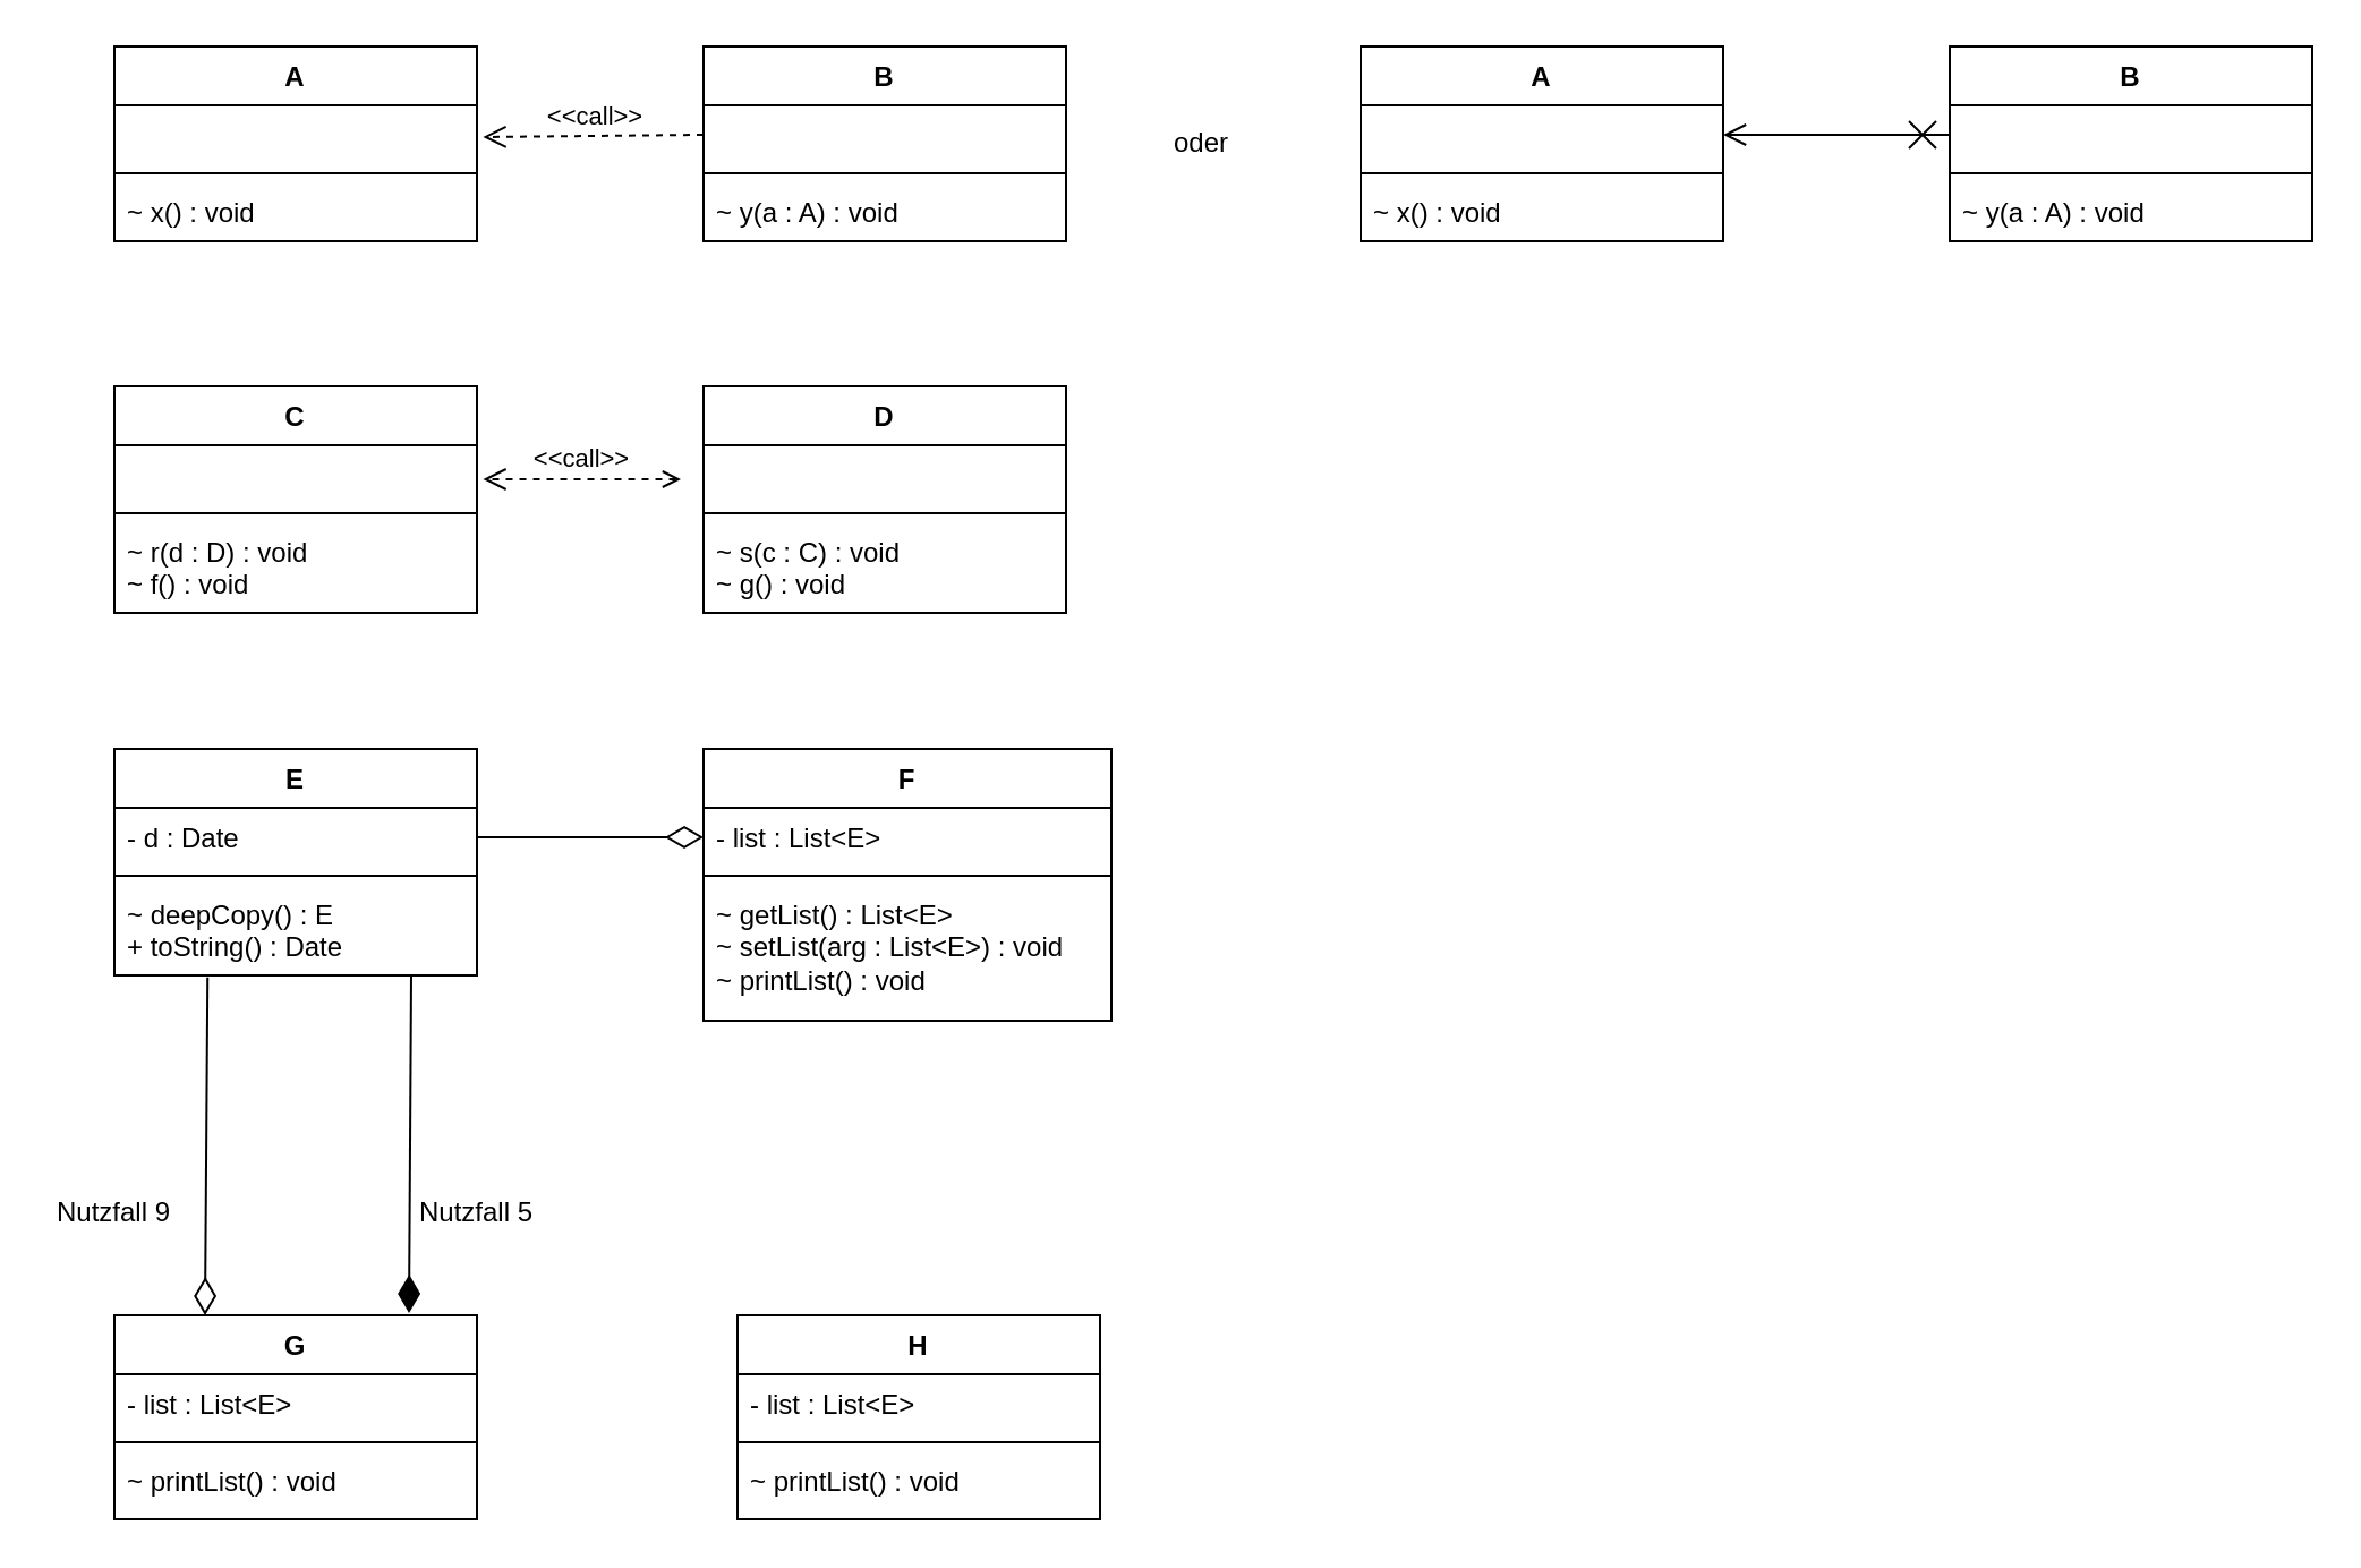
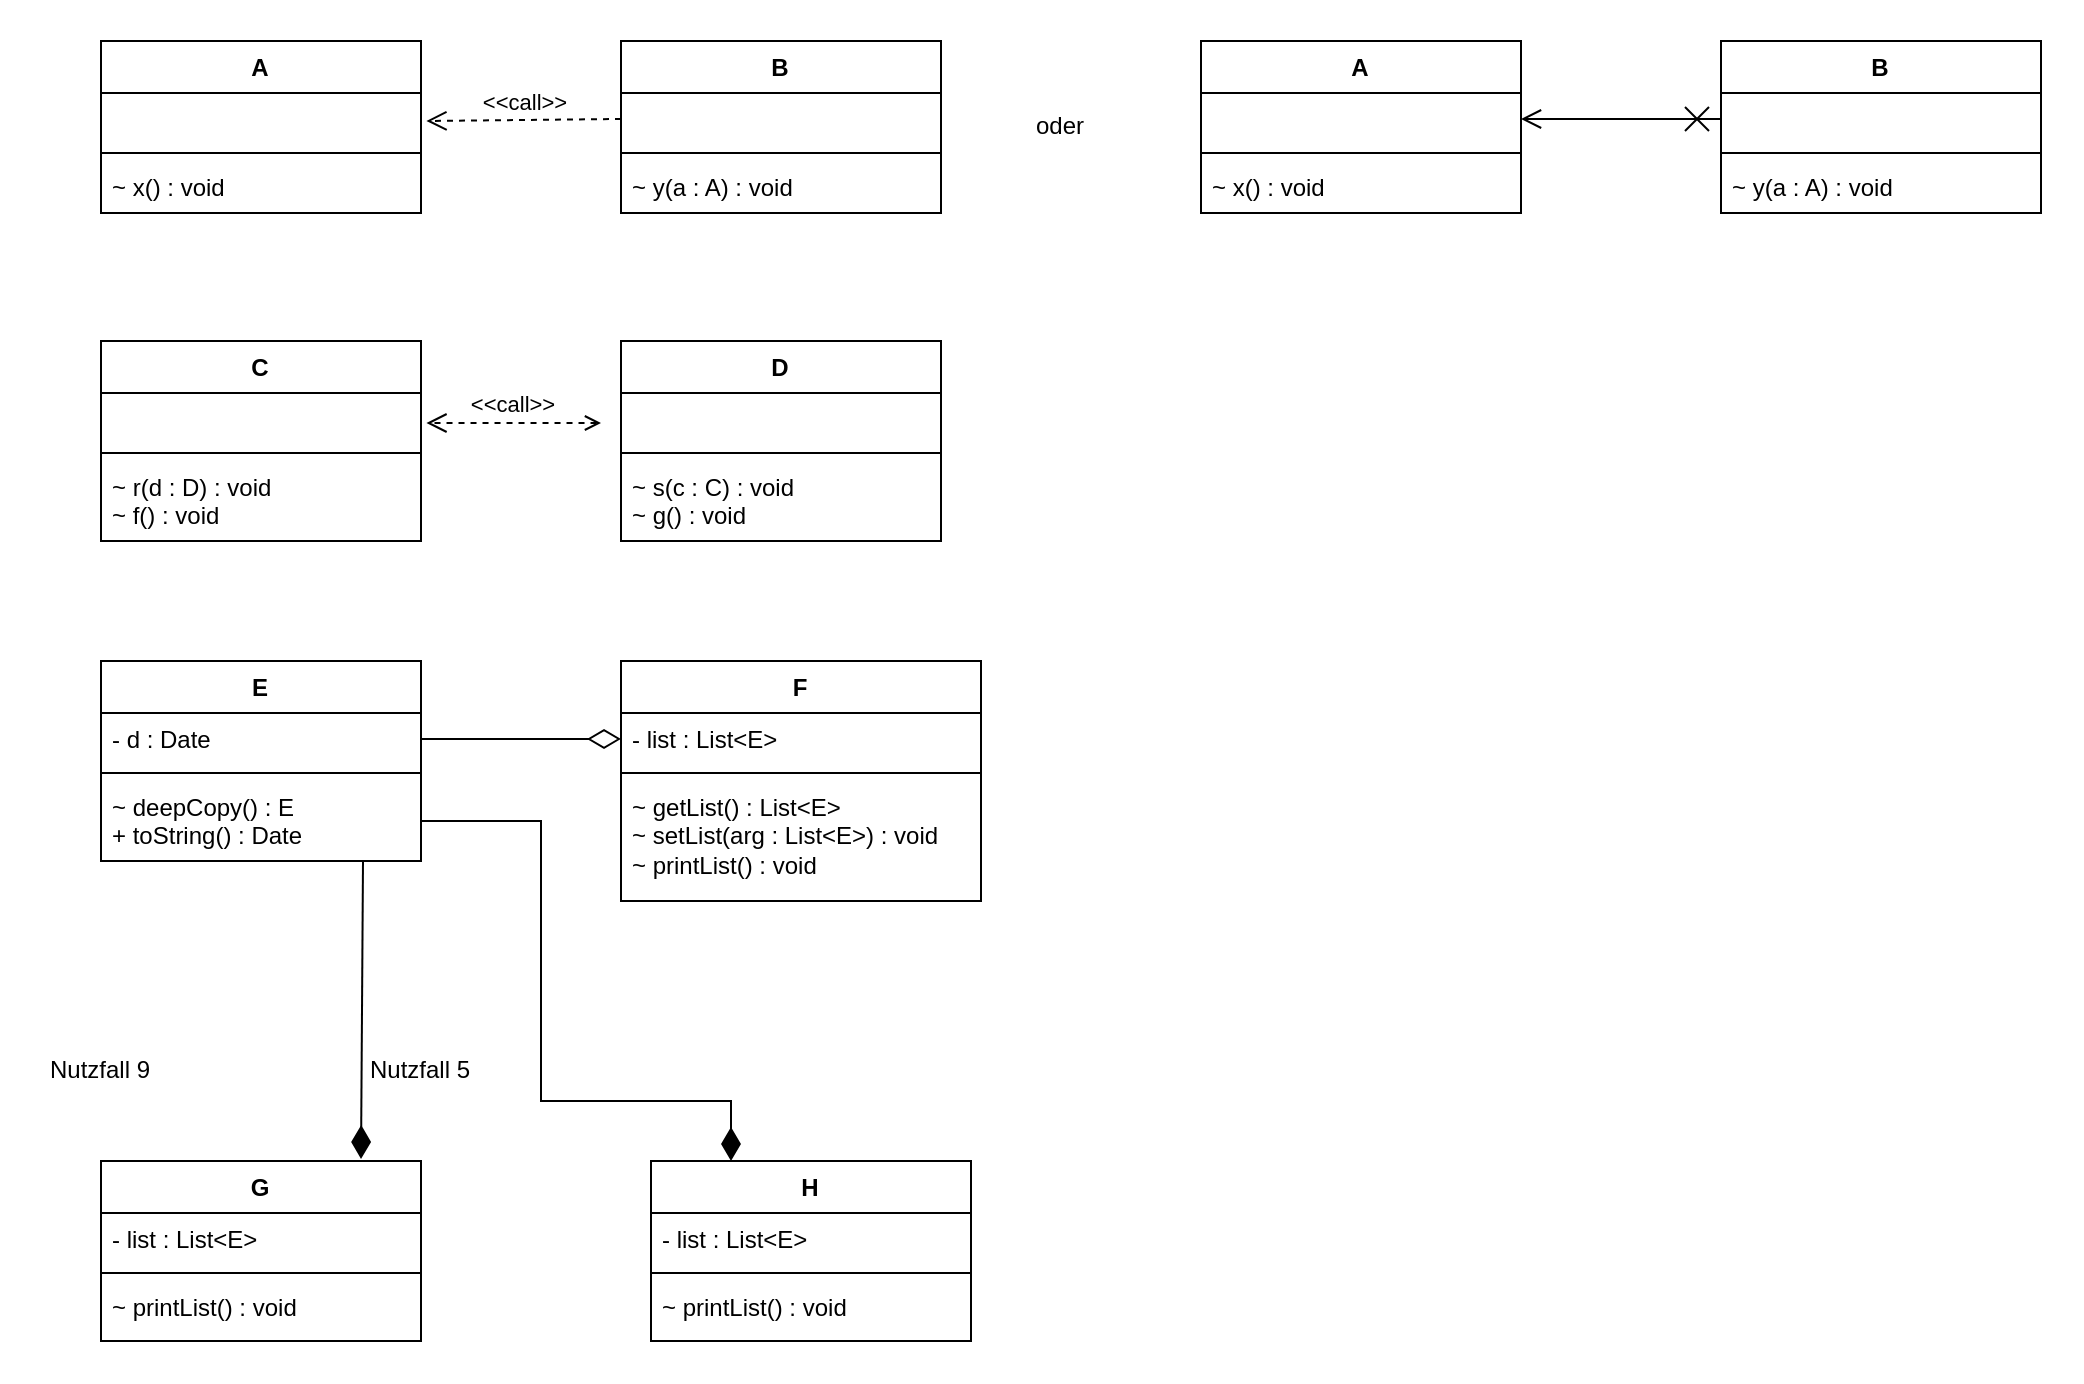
- <mxCell id="43" value="" style="endArrow=diamondThin;html=1;rounded=0;entryX=0.25;entryY=0;entryDx=0;entryDy=0;endFill=0;endSize=14;exitX=0.257;exitY=1.021;exitDx=0;exitDy=0;exitPerimeter=0;" edge="1" parent="1" source="33" target="38"><mxGeometry width="50" height="50" relative="1" as="geometry"><mxPoint x="110" y="450" as="sourcePoint" /><mxPoint x="320" y="379" as="targetPoint" /></mxGeometry></mxCell>
+ <mxCell id="51" value="" style="endArrow=diamondThin;html=1;rounded=0;entryX=0.25;entryY=0;entryDx=0;entryDy=0;endFill=1;endSize=14;exitX=1;exitY=0.5;exitDx=0;exitDy=0;edgeStyle=orthogonalEdgeStyle;" edge="1" parent="1" source="33" target="47"><mxGeometry width="50" height="50" relative="1" as="geometry"><mxPoint x="101" y="441" as="sourcePoint" /><mxPoint x="100" y="590" as="targetPoint" /><Array as="points"><mxPoint x="270" y="410" /><mxPoint x="270" y="550" /><mxPoint x="365" y="550" /></Array></mxGeometry></mxCell>
